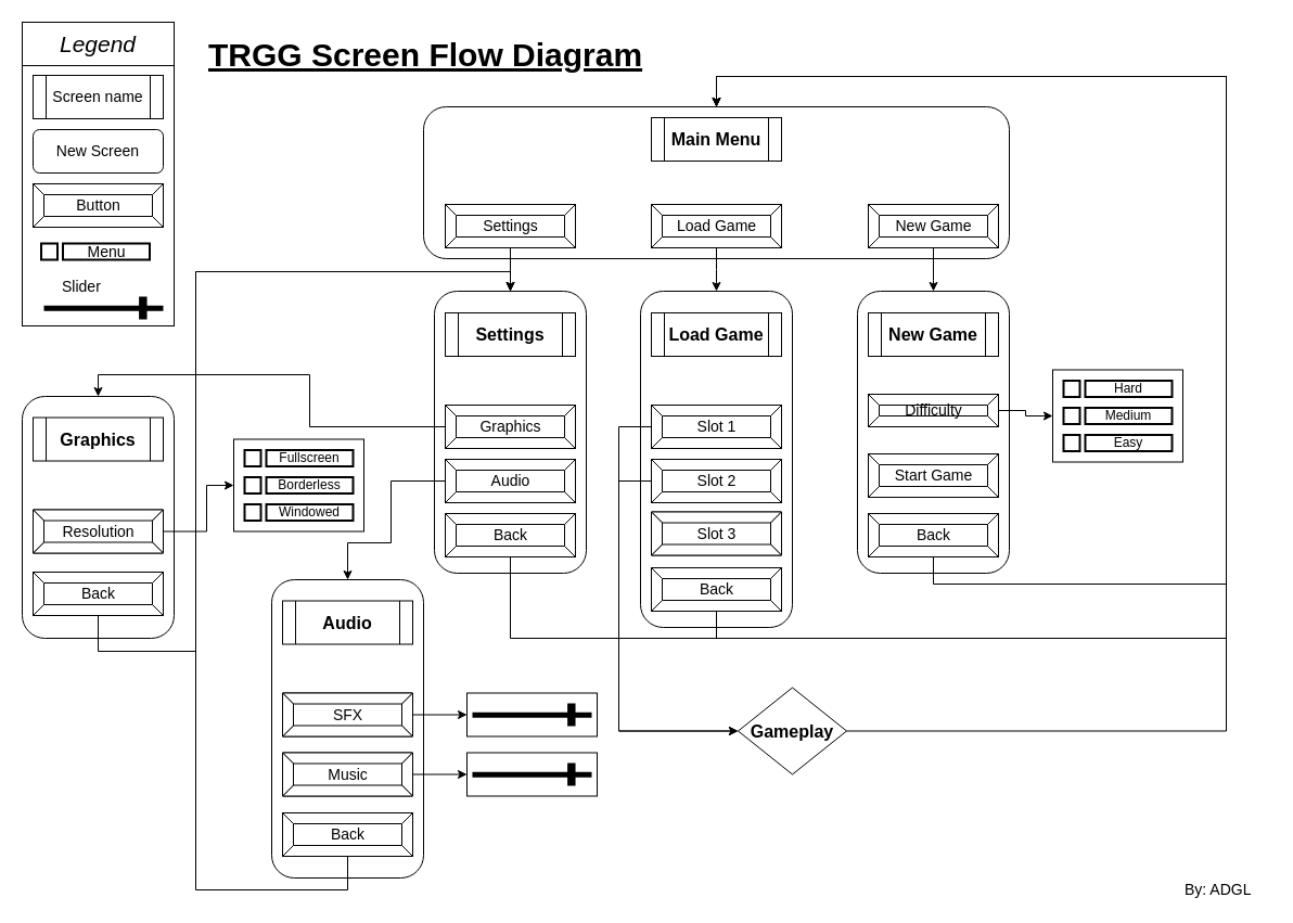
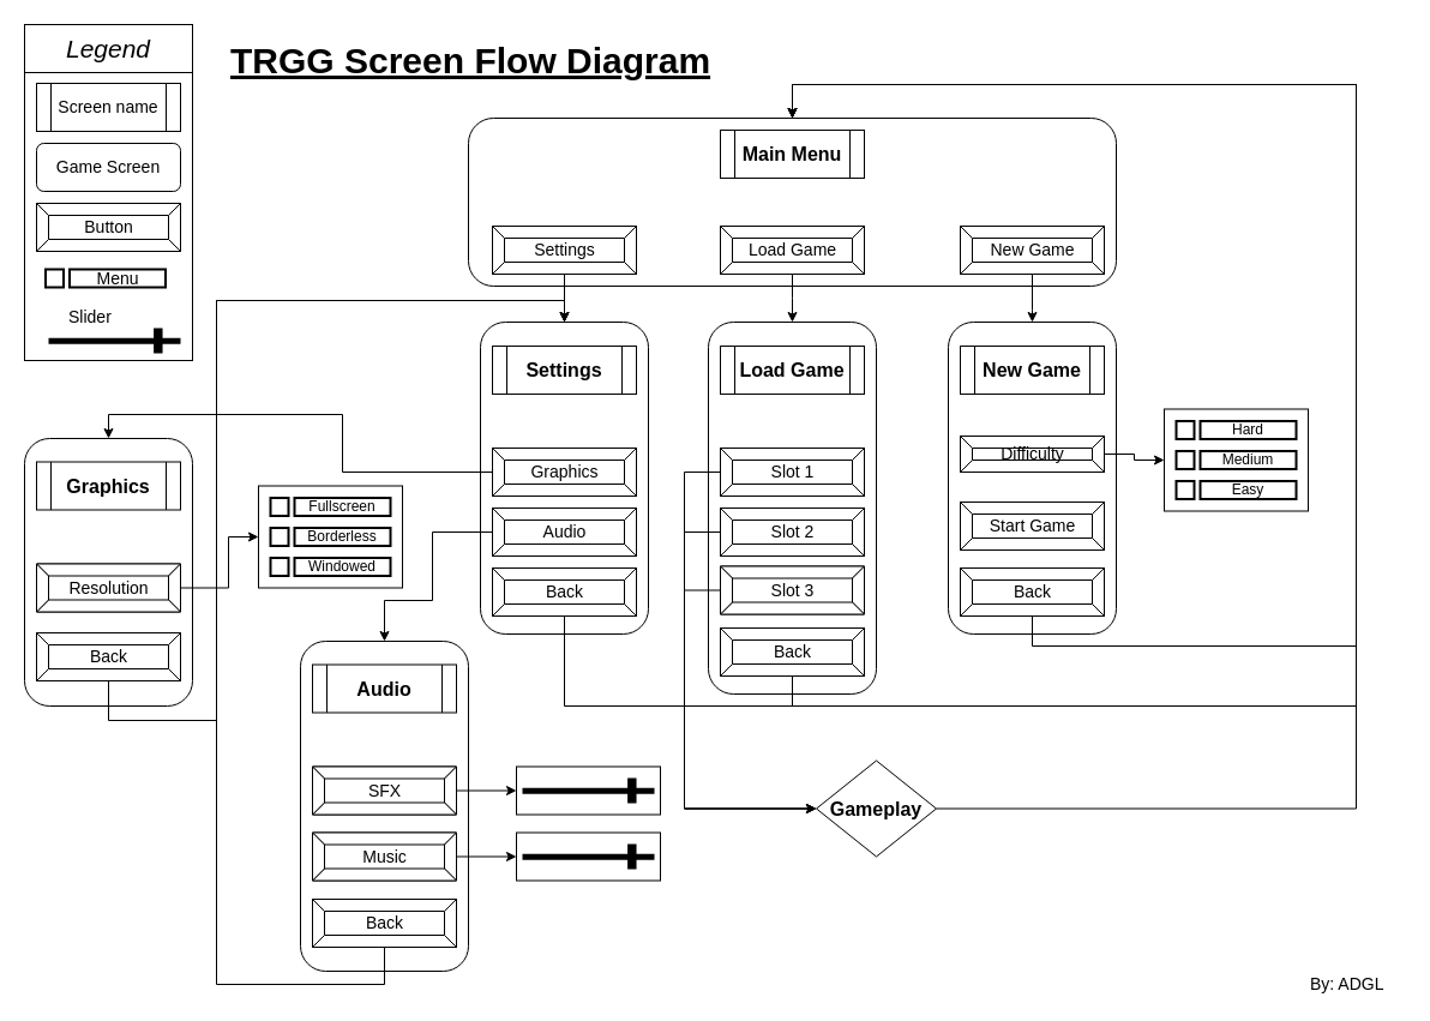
- <mxCell id="14" value="New Screen" style="rounded=1;whiteSpace=wrap;html=1;fillColor=#ffffff;fontSize=14;" vertex="1" parent="1"><mxGeometry x="30" y="119" width="120" height="40" as="geometry" /></mxCell>
+ <mxCell id="14" value="Game Screen" style="rounded=1;whiteSpace=wrap;html=1;fillColor=#ffffff;fontSize=14;" vertex="1" parent="1"><mxGeometry x="30" y="119" width="120" height="40" as="geometry" /></mxCell>
+ <mxCell id="43" style="edgeStyle=orthogonalEdgeStyle;rounded=0;orthogonalLoop=1;jettySize=auto;html=1;fontSize=16;entryX=0;entryY=0.5;entryDx=0;entryDy=0;" edge="1" parent="1" source="44" target="34"><mxGeometry relative="1" as="geometry"><mxPoint x="510" y="443.5" as="targetPoint" /><Array as="points"><mxPoint x="570" y="492" /><mxPoint x="570" y="674" /></Array></mxGeometry></mxCell>
